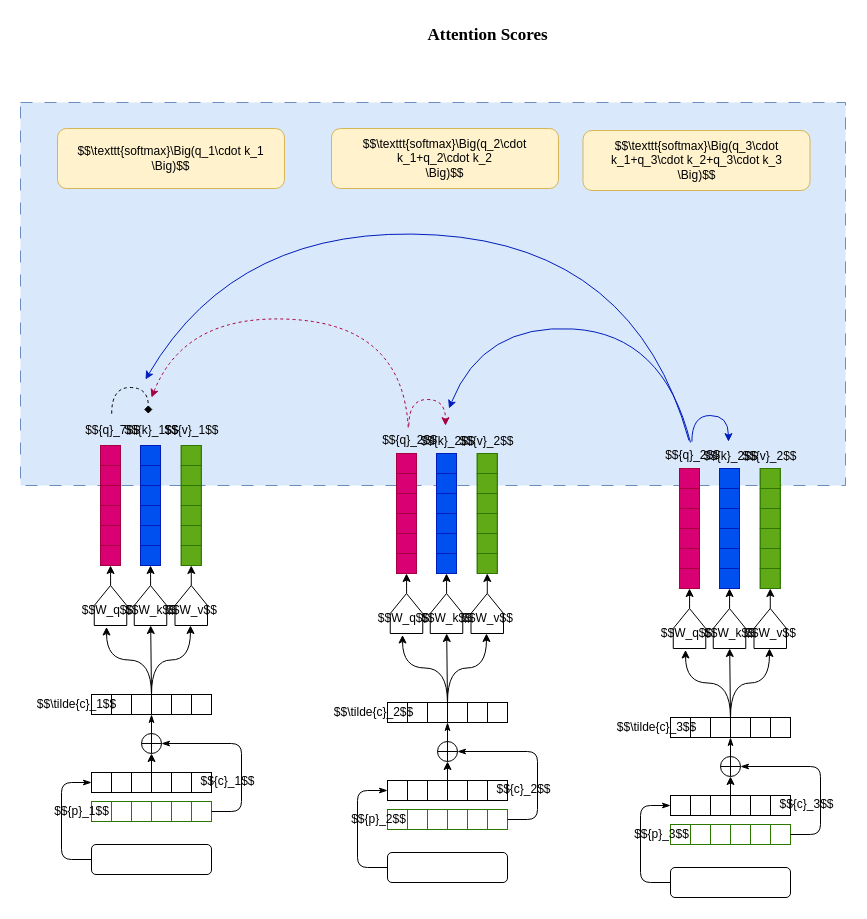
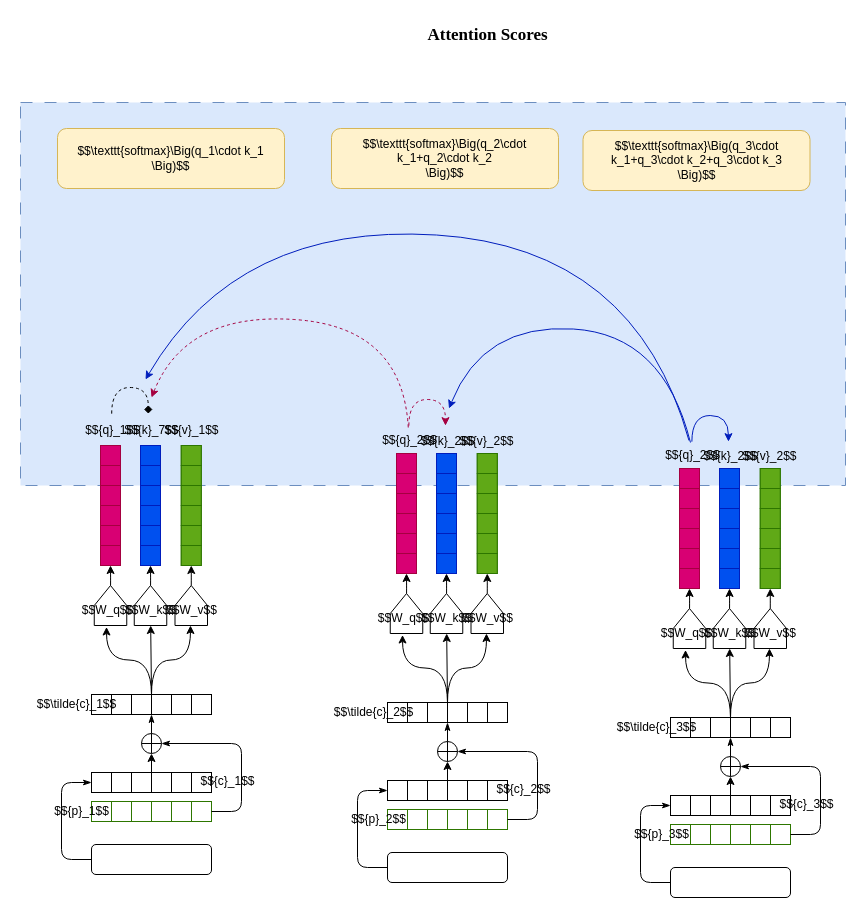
- <mxCell id="70" value="$${q}_7$$" style="text;align=center;verticalAlign=middle;resizable=0;points=[];autosize=1;strokeColor=none;fillColor=none;html=1;" parent="1" vertex="1"><mxGeometry x="72" y="415" width="80" height="30" as="geometry" /></mxCell>
+ <mxCell id="70" value="$${q}_1$$" style="text;align=center;verticalAlign=middle;resizable=0;points=[];autosize=1;strokeColor=none;fillColor=none;html=1;" parent="1" vertex="1"><mxGeometry x="72" y="415" width="80" height="30" as="geometry" /></mxCell>
- <mxCell id="71" value="$${k}_1$$" style="text;align=center;verticalAlign=middle;resizable=0;points=[];autosize=1;strokeColor=none;fillColor=none;html=1;" parent="1" vertex="1"><mxGeometry x="111" y="415" width="80" height="30" as="geometry" /></mxCell>
+ <mxCell id="71" value="$${k}_7$$" style="text;align=center;verticalAlign=middle;resizable=0;points=[];autosize=1;strokeColor=none;fillColor=none;html=1;" parent="1" vertex="1"><mxGeometry x="111" y="415" width="80" height="30" as="geometry" /></mxCell>
